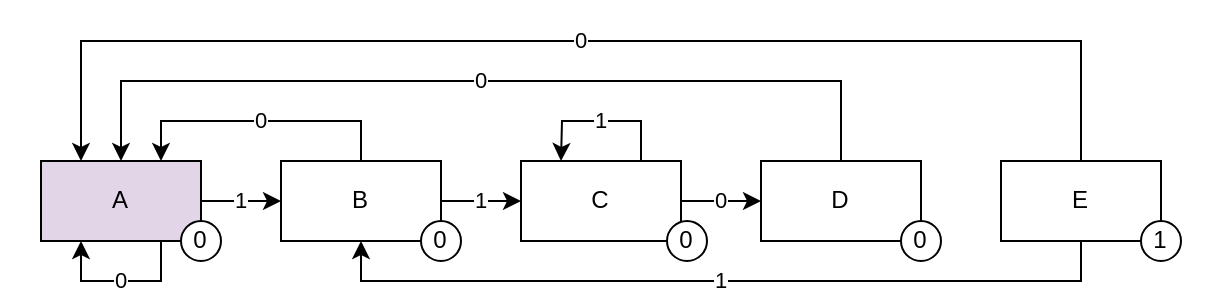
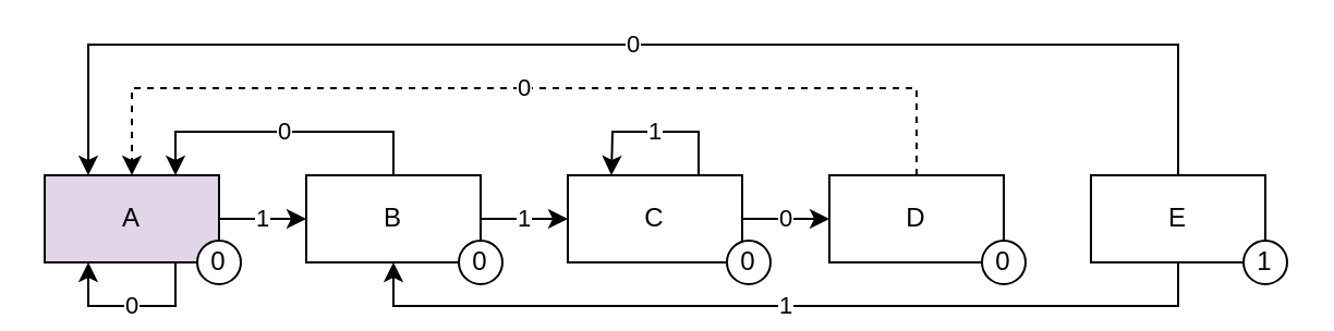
- <mxCell id="5" value="0" style="edgeStyle=orthogonalEdgeStyle;rounded=0;orthogonalLoop=1;jettySize=auto;html=1;exitX=0.5;exitY=0;exitDx=0;exitDy=0;entryX=0.5;entryY=0;entryDx=0;entryDy=0;" edge="1" parent="1" source="6" target="14"><mxGeometry relative="1" as="geometry"><mxPoint x="60" y="70" as="targetPoint" /><Array as="points"><mxPoint x="420" y="40" /><mxPoint x="60" y="40" /></Array></mxGeometry></mxCell>
+ <mxCell id="5" value="0" style="edgeStyle=orthogonalEdgeStyle;rounded=0;orthogonalLoop=1;jettySize=auto;html=1;exitX=0.5;exitY=0;exitDx=0;exitDy=0;entryX=0.5;entryY=0;entryDx=0;entryDy=0;dashed=1;" edge="1" parent="1" source="6" target="14"><mxGeometry relative="1" as="geometry"><mxPoint x="60" y="70" as="targetPoint" /><Array as="points"><mxPoint x="420" y="40" /><mxPoint x="60" y="40" /></Array></mxGeometry></mxCell>
